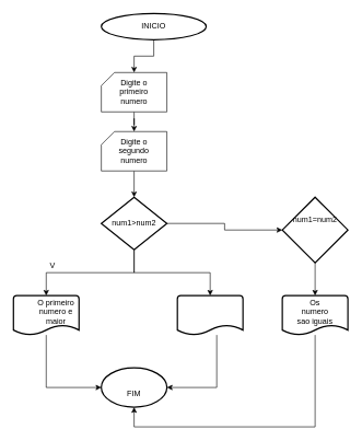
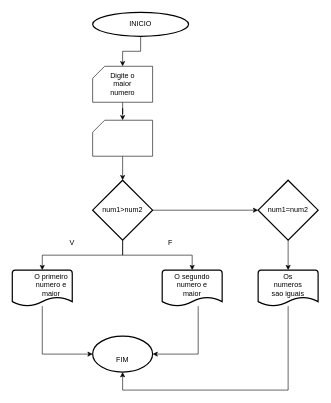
- <mxCell id="21" value="Digite o primeiro numero" style="text;html=1;strokeColor=none;fillColor=none;align=center;verticalAlign=middle;whiteSpace=wrap;rounded=0;" vertex="1" parent="1"><mxGeometry x="174" y="125" width="60" height="30" as="geometry" /></mxCell>
+ <mxCell id="21" value="Digite o maior numero" style="text;html=1;strokeColor=none;fillColor=none;align=center;verticalAlign=middle;whiteSpace=wrap;rounded=0;" vertex="1" parent="1"><mxGeometry x="174" y="125" width="60" height="30" as="geometry" /></mxCell>
- <mxCell id="22" value="Digite o segundo numero" style="text;html=1;strokeColor=none;fillColor=none;align=center;verticalAlign=middle;whiteSpace=wrap;rounded=0;" vertex="1" parent="1"><mxGeometry x="174" y="215" width="60" height="30" as="geometry" /></mxCell>
- <mxCell id="25" value="num1=num2" style="text;html=1;strokeColor=none;fillColor=none;align=center;verticalAlign=middle;whiteSpace=wrap;rounded=0;" vertex="1" parent="1"><mxGeometry x="450" y="320" width="60" height="30" as="geometry" /></mxCell>
+ <mxCell id="25" value="num1=num2" style="text;html=1;strokeColor=none;fillColor=none;align=center;verticalAlign=middle;whiteSpace=wrap;rounded=0;" vertex="1" parent="1"><mxGeometry x="450" y="335" width="60" height="30" as="geometry" /></mxCell>
- <mxCell id="11" value="num1&amp;gt;num2" style="strokeWidth=2;html=1;shape=mxgraph.flowchart.decision;whiteSpace=wrap;" vertex="1" parent="1"><mxGeometry x="154" y="300" width="100" height="80" as="geometry" /></mxCell>
+ <mxCell id="11" value="num1&amp;gt;num2" style="strokeWidth=2;html=1;shape=mxgraph.flowchart.decision;whiteSpace=wrap;" vertex="1" parent="1"><mxGeometry x="154" y="300" width="100" height="100" as="geometry" /></mxCell>
- <mxCell id="28" value="V" style="text;html=1;strokeColor=none;fillColor=none;align=center;verticalAlign=middle;whiteSpace=wrap;rounded=0;" vertex="1" parent="1"><mxGeometry x="50" y="390" width="60" height="30" as="geometry" /></mxCell>
+ <mxCell id="28" value="V" style="text;html=1;strokeColor=none;fillColor=none;align=center;verticalAlign=middle;whiteSpace=wrap;rounded=0;" vertex="1" parent="1"><mxGeometry x="90" y="390" width="60" height="30" as="geometry" /></mxCell>
+ <mxCell id="29" value="F" style="text;html=1;strokeColor=none;fillColor=none;align=center;verticalAlign=middle;whiteSpace=wrap;rounded=0;" vertex="1" parent="1"><mxGeometry x="254" y="390" width="60" height="30" as="geometry" /></mxCell>
+ <mxCell id="24" value="O segundo numero e maior" style="text;html=1;strokeColor=none;fillColor=none;align=center;verticalAlign=middle;whiteSpace=wrap;rounded=0;" vertex="1" parent="1"><mxGeometry x="280" y="460" width="80" height="30" as="geometry" /></mxCell>
- <mxCell id="26" value="Os numero sao iguais" style="text;html=1;strokeColor=none;fillColor=none;align=center;verticalAlign=middle;whiteSpace=wrap;rounded=0;" vertex="1" parent="1"><mxGeometry x="450" y="460" width="60" height="30" as="geometry" /></mxCell>
+ <mxCell id="26" value="Os numeros sao iguais" style="text;html=1;strokeColor=none;fillColor=none;align=center;verticalAlign=middle;whiteSpace=wrap;rounded=0;" vertex="1" parent="1"><mxGeometry x="450" y="460" width="60" height="30" as="geometry" /></mxCell>
